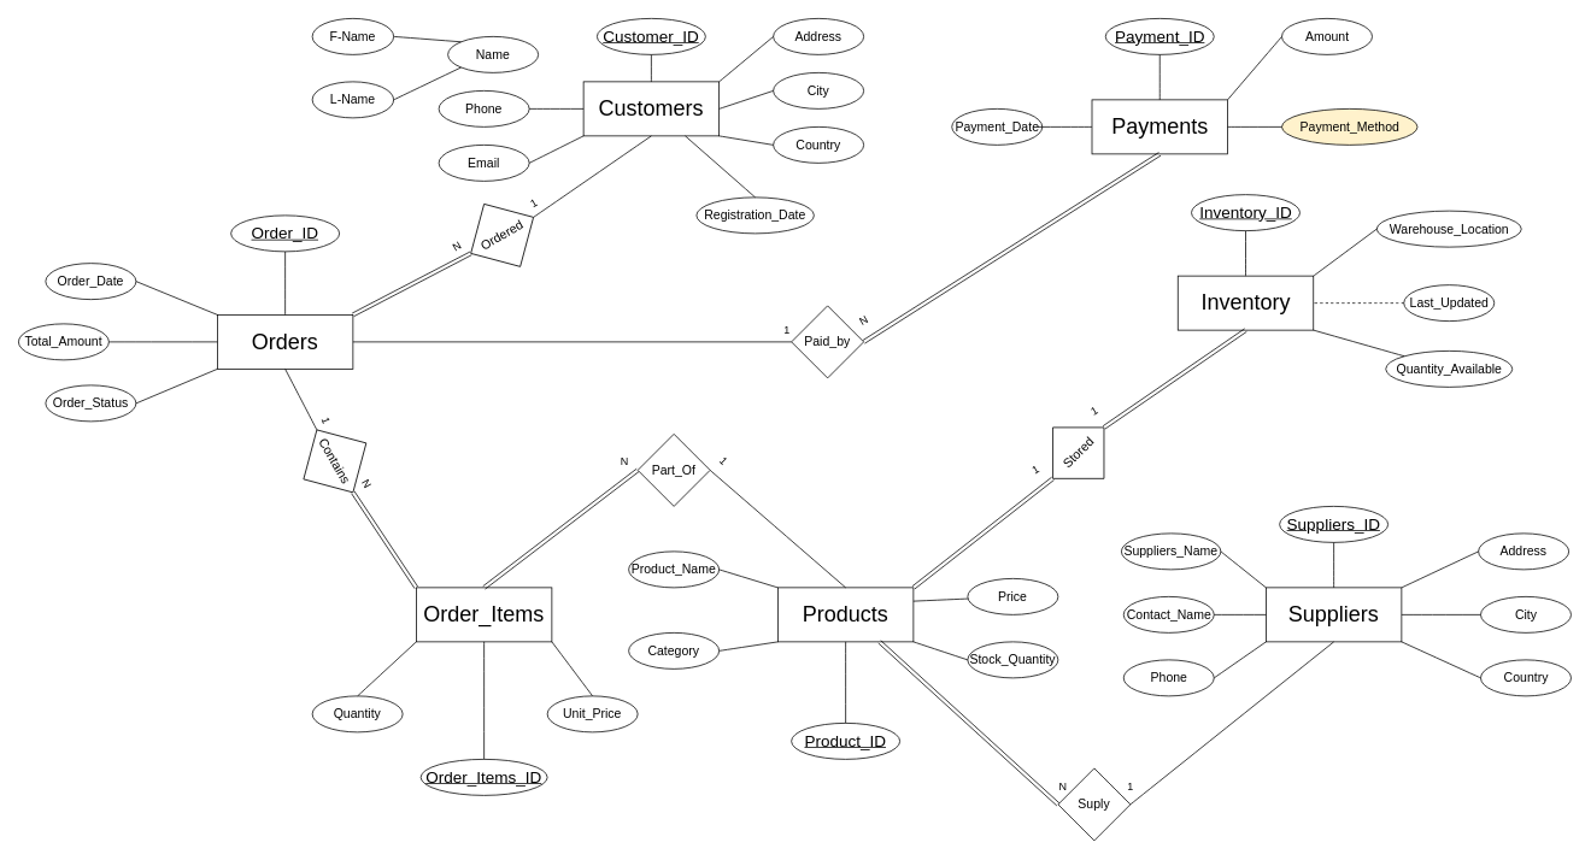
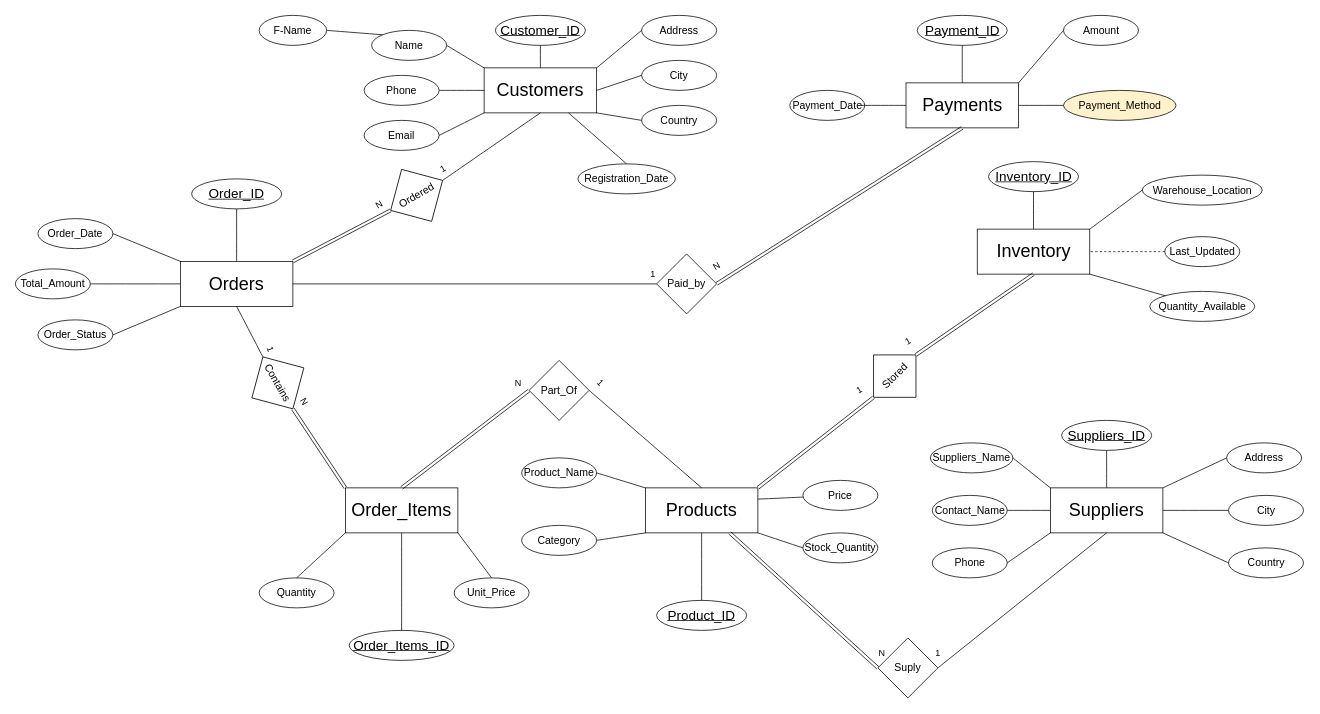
+ <mxCell id="70" value="" style="endArrow=none;html=1;rounded=0;curved=1;exitX=1;exitY=0.5;exitDx=0;exitDy=0;entryX=0;entryY=0;entryDx=0;entryDy=0;" parent="1" source="8" edge="1" target="2"><mxGeometry width="50" height="50" relative="1" as="geometry"><mxPoint x="595" y="150" as="sourcePoint" /><mxPoint x="645" y="100" as="targetPoint" /></mxGeometry></mxCell>
- <mxCell id="71" value="" style="endArrow=none;html=1;rounded=0;curved=1;exitX=1;exitY=0.5;exitDx=0;exitDy=0;entryX=0;entryY=1;entryDx=0;entryDy=0;" parent="1" source="5" edge="1" target="8"><mxGeometry width="50" height="50" relative="1" as="geometry"><mxPoint x="445" y="130" as="sourcePoint" /><mxPoint x="495" y="80" as="targetPoint" /></mxGeometry></mxCell>
- <mxCell id="5" value="&lt;font style=&quot;font-size: 14px;&quot;&gt;L-Name&lt;/font&gt;" style="ellipse;whiteSpace=wrap;html=1;" parent="1" vertex="1"><mxGeometry x="345" y="90" width="90" height="40" as="geometry" /></mxCell>
